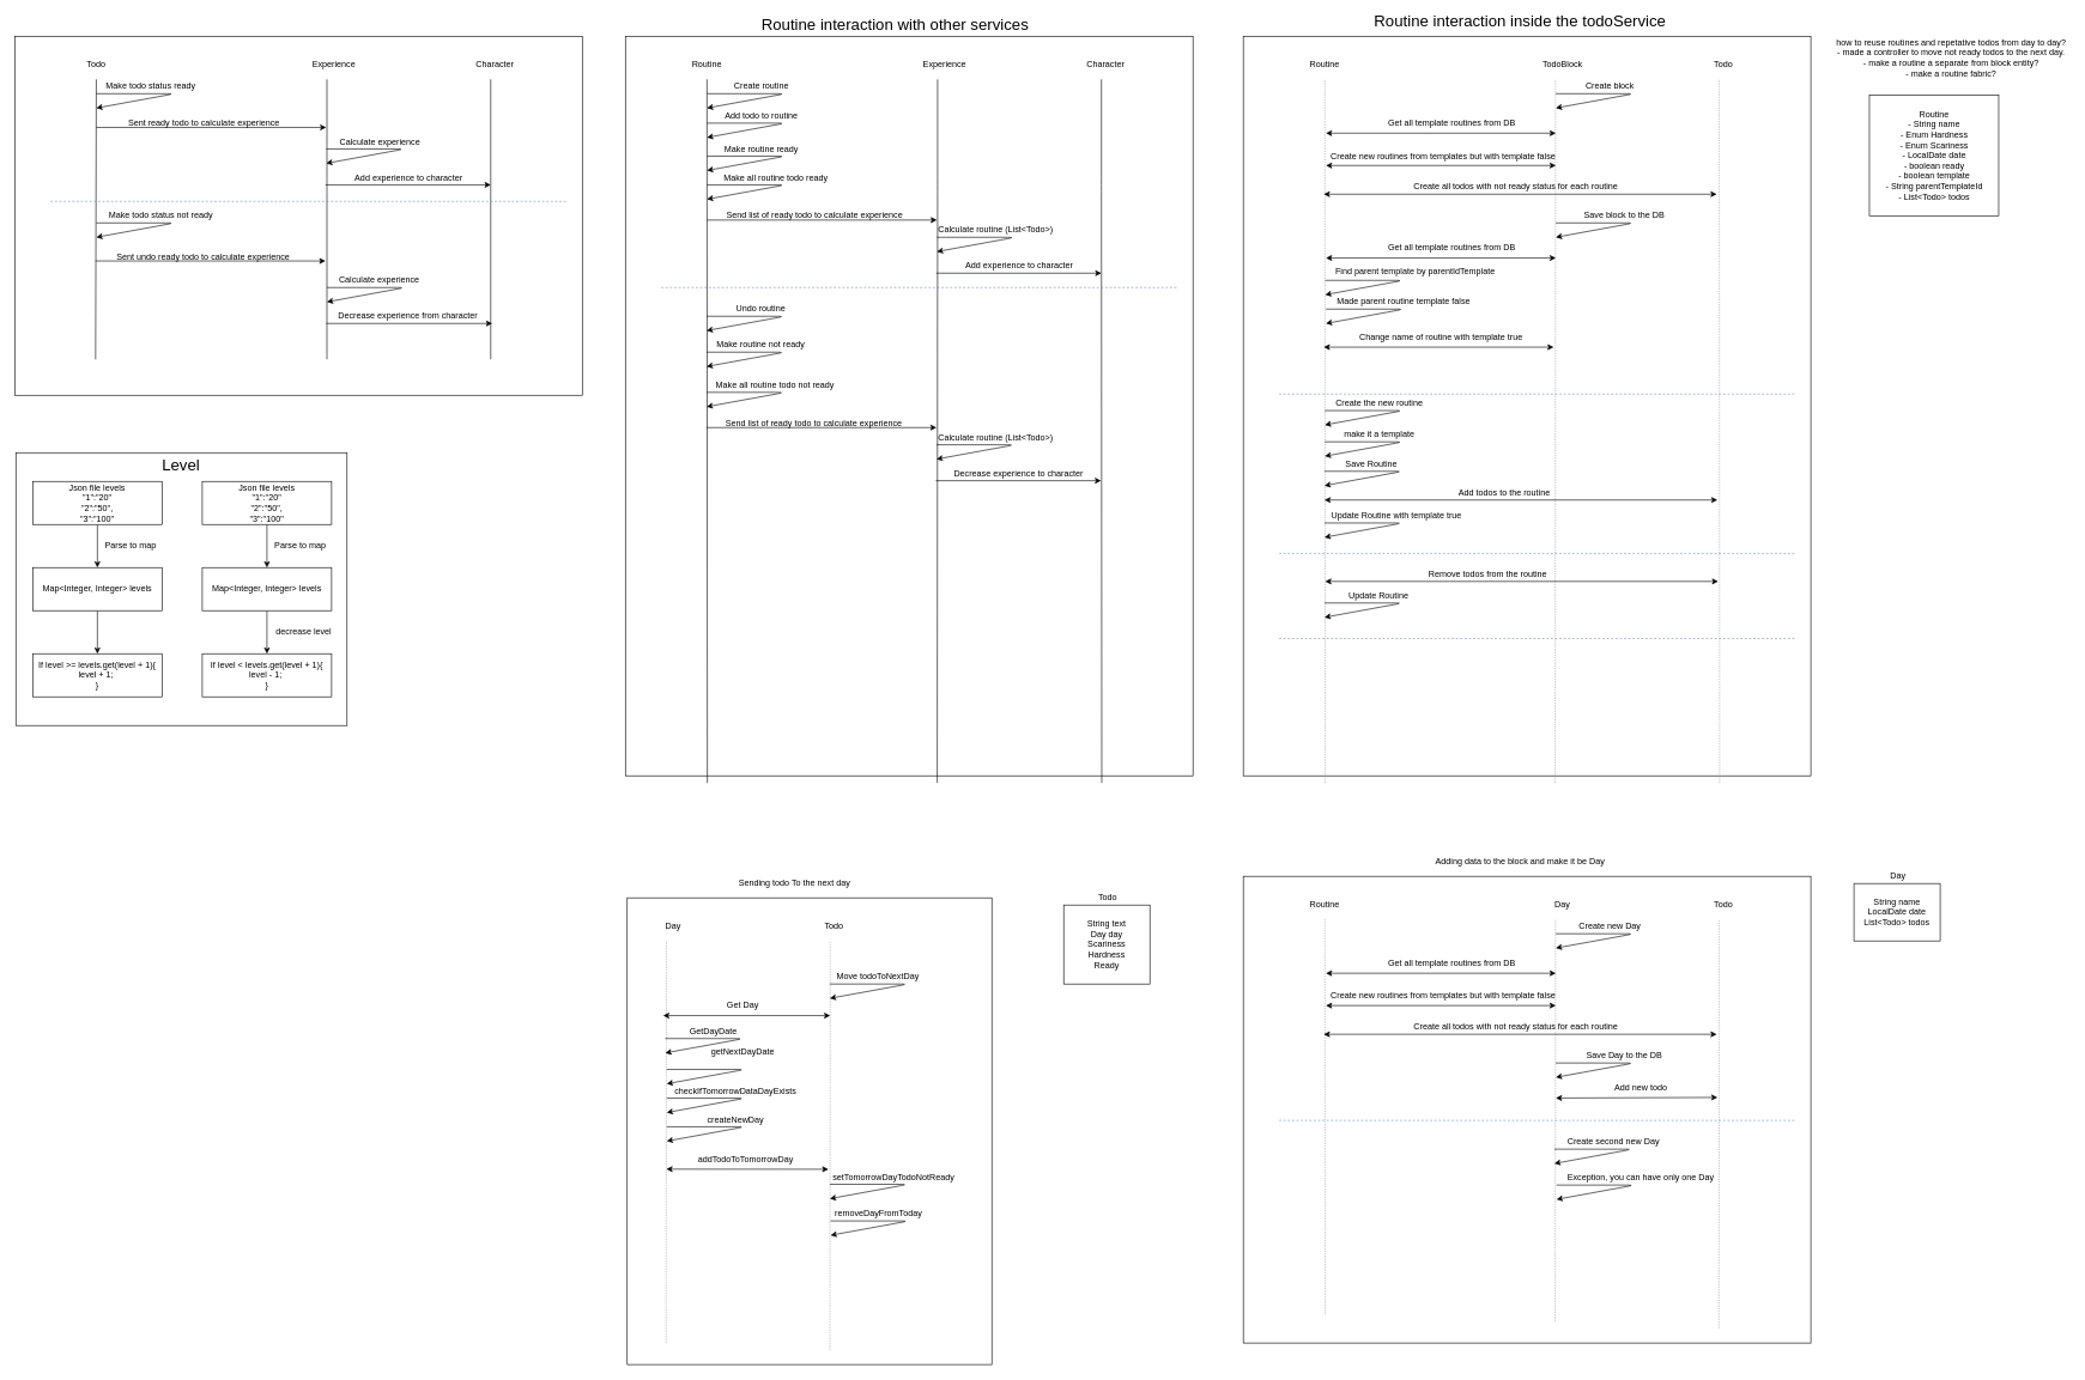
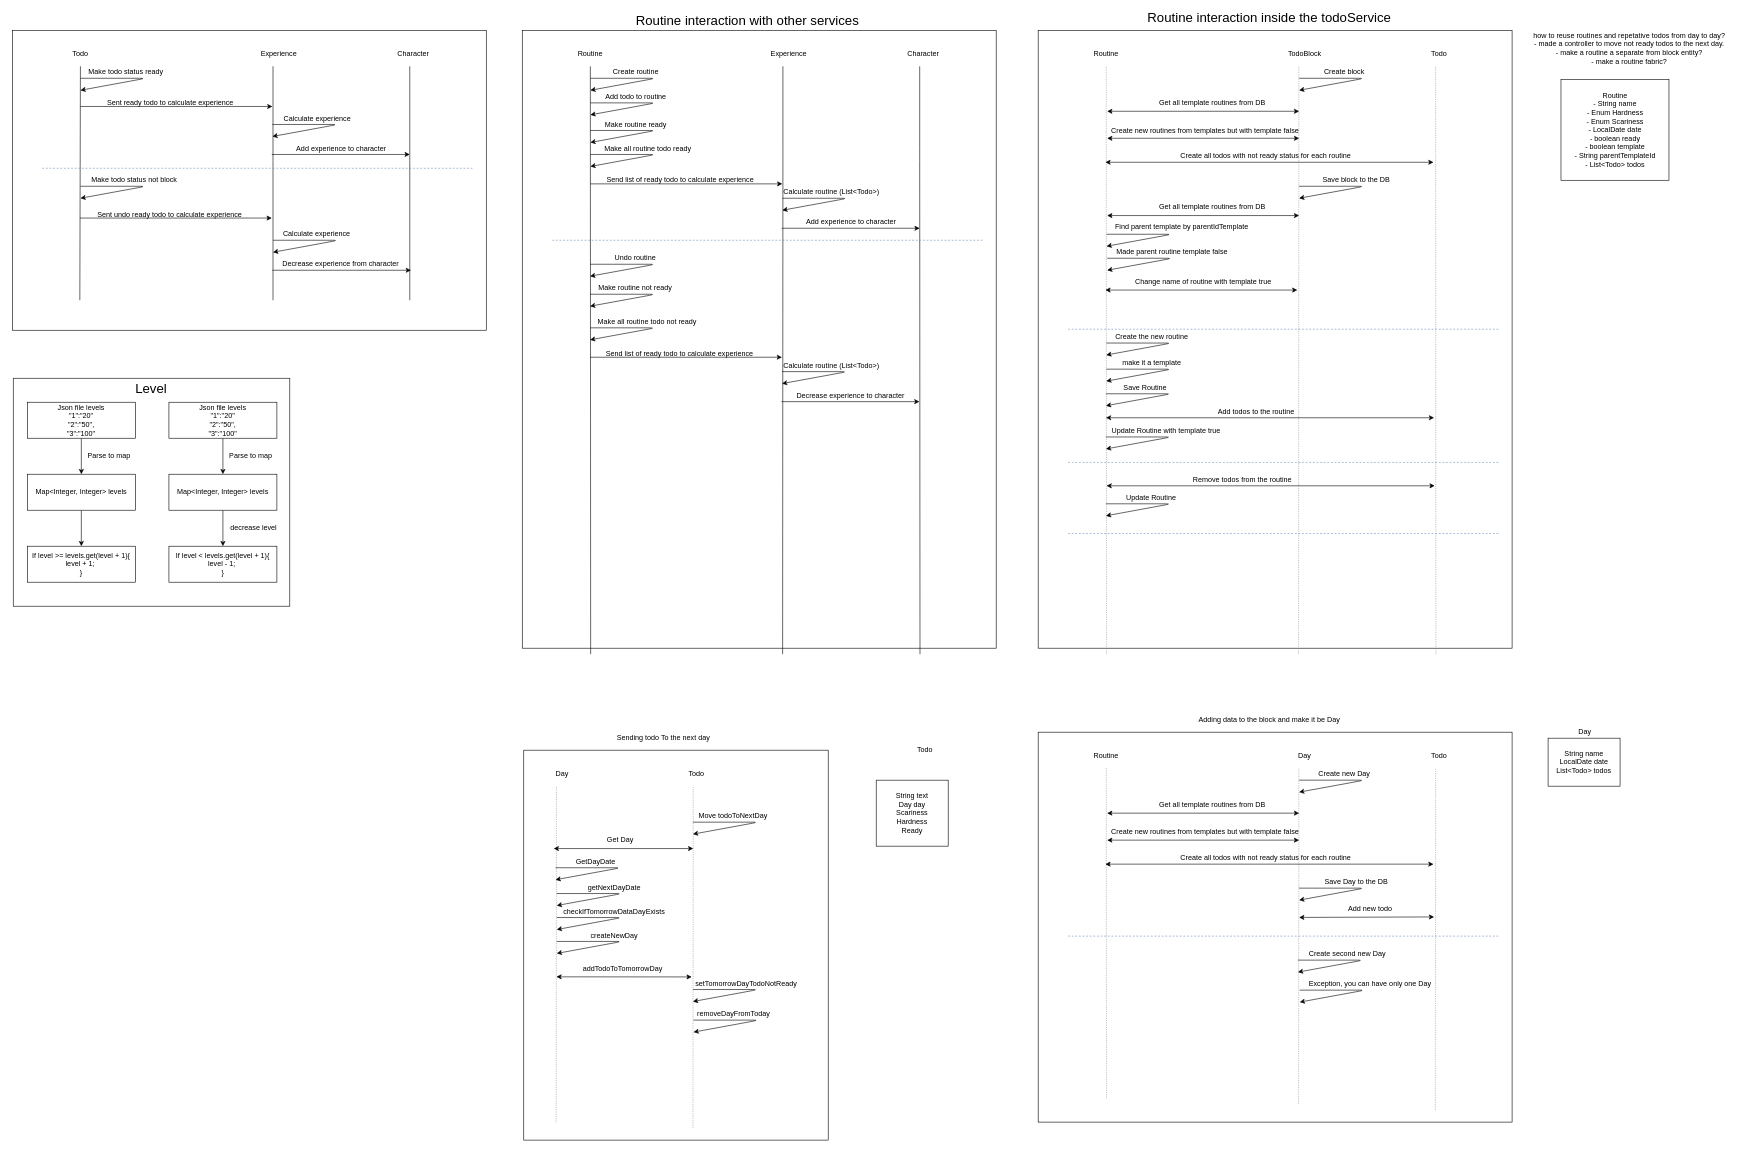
- <mxCell id="24" value="Make todo status not ready" style="text;html=1;align=center;verticalAlign=middle;resizable=0;points=[];autosize=1;" parent="1" vertex="1"><mxGeometry x="142.5" y="290" width="160" height="20" as="geometry" /></mxCell>
+ <mxCell id="24" value="Make todo status not block" style="text;html=1;align=center;verticalAlign=middle;resizable=0;points=[];autosize=1;" parent="1" vertex="1"><mxGeometry x="142.5" y="290" width="160" height="20" as="geometry" /></mxCell>
- <mxCell id="160" value="&lt;div&gt;String text&lt;/div&gt;&lt;div&gt;Day day&lt;br&gt;&lt;/div&gt;&lt;div&gt;Scariness&lt;/div&gt;&lt;div&gt;Hardness&lt;/div&gt;&lt;div&gt;Ready&lt;br&gt;&lt;/div&gt;" style="rounded=0;whiteSpace=wrap;html=1;" vertex="1" parent="1"><mxGeometry x="1480" y="1260" width="120" height="110" as="geometry" /></mxCell>
+ <mxCell id="160" value="&lt;div&gt;String text&lt;/div&gt;&lt;div&gt;Day day&lt;br&gt;&lt;/div&gt;&lt;div&gt;Scariness&lt;/div&gt;&lt;div&gt;Hardness&lt;/div&gt;&lt;div&gt;Ready&lt;br&gt;&lt;/div&gt;" style="rounded=0;whiteSpace=wrap;html=1;" vertex="1" parent="1"><mxGeometry x="1460" y="1300" width="120" height="110" as="geometry" /></mxCell>
- <mxCell id="158" value="getNextDayDate" style="text;html=1;align=center;verticalAlign=middle;resizable=0;points=[];autosize=1;" vertex="1" parent="1"><mxGeometry x="982.5" y="1454" width="100" height="20" as="geometry" /></mxCell>
+ <mxCell id="158" value="getNextDayDate" style="text;html=1;align=center;verticalAlign=middle;resizable=0;points=[];autosize=1;" vertex="1" parent="1"><mxGeometry x="972.5" y="1469" width="100" height="20" as="geometry" /></mxCell>
